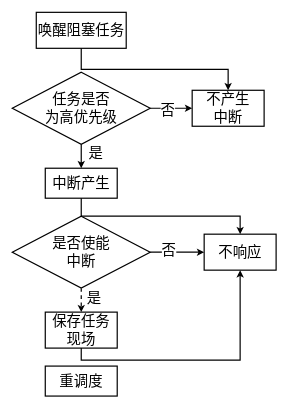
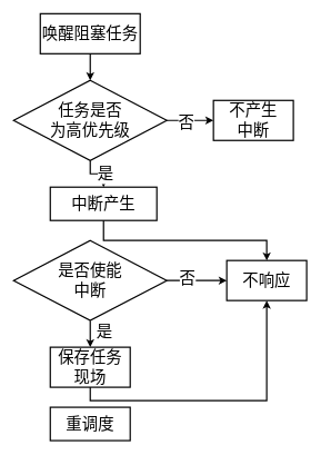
- <mxCell id="13" style="edgeStyle=orthogonalEdgeStyle;rounded=0;orthogonalLoop=1;jettySize=auto;html=1;exitX=0.5;exitY=1;exitDx=0;exitDy=0;strokeWidth=2;" parent="1" source="14" target="20" edge="1"><mxGeometry relative="1" as="geometry" /></mxCell>
+ <mxCell id="13" style="edgeStyle=orthogonalEdgeStyle;rounded=0;orthogonalLoop=1;jettySize=auto;html=1;exitX=0.5;exitY=1;exitDx=0;exitDy=0;entryX=0.5;entryY=0;entryDx=0;entryDy=0;strokeWidth=2;" parent="1" source="14" target="19" edge="1"><mxGeometry relative="1" as="geometry" /></mxCell>
- <mxCell id="3" value="&lt;font style=&quot;font-size: 24px;&quot; face=&quot;宋体&quot;&gt;中断产生&lt;/font&gt;" style="rounded=0;whiteSpace=wrap;html=1;strokeWidth=2;fillColor=none;" parent="1" vertex="1"><mxGeometry x="75" y="280" width="120" height="50" as="geometry" /></mxCell>
+ <mxCell id="3" value="&lt;font style=&quot;font-size: 24px;&quot; face=&quot;宋体&quot;&gt;中断产生&lt;/font&gt;" style="rounded=0;whiteSpace=wrap;html=1;strokeWidth=2;fillColor=none;" parent="1" vertex="1"><mxGeometry x="75" y="280" width="160" height="50" as="geometry" /></mxCell>
- <mxCell id="4" style="edgeStyle=orthogonalEdgeStyle;rounded=0;orthogonalLoop=1;jettySize=auto;html=1;exitX=0.5;exitY=1;exitDx=0;exitDy=0;entryX=0.5;entryY=0;entryDx=0;entryDy=0;strokeWidth=2;dashed=1;" parent="1" source="8" target="12" edge="1"><mxGeometry relative="1" as="geometry"><mxPoint x="135" y="530" as="targetPoint" /></mxGeometry></mxCell>
+ <mxCell id="4" style="edgeStyle=orthogonalEdgeStyle;rounded=0;orthogonalLoop=1;jettySize=auto;html=1;exitX=0.5;exitY=1;exitDx=0;exitDy=0;entryX=0.5;entryY=0;entryDx=0;entryDy=0;strokeWidth=2;" parent="1" source="8" target="12" edge="1"><mxGeometry relative="1" as="geometry"><mxPoint x="135" y="530" as="targetPoint" /></mxGeometry></mxCell>
